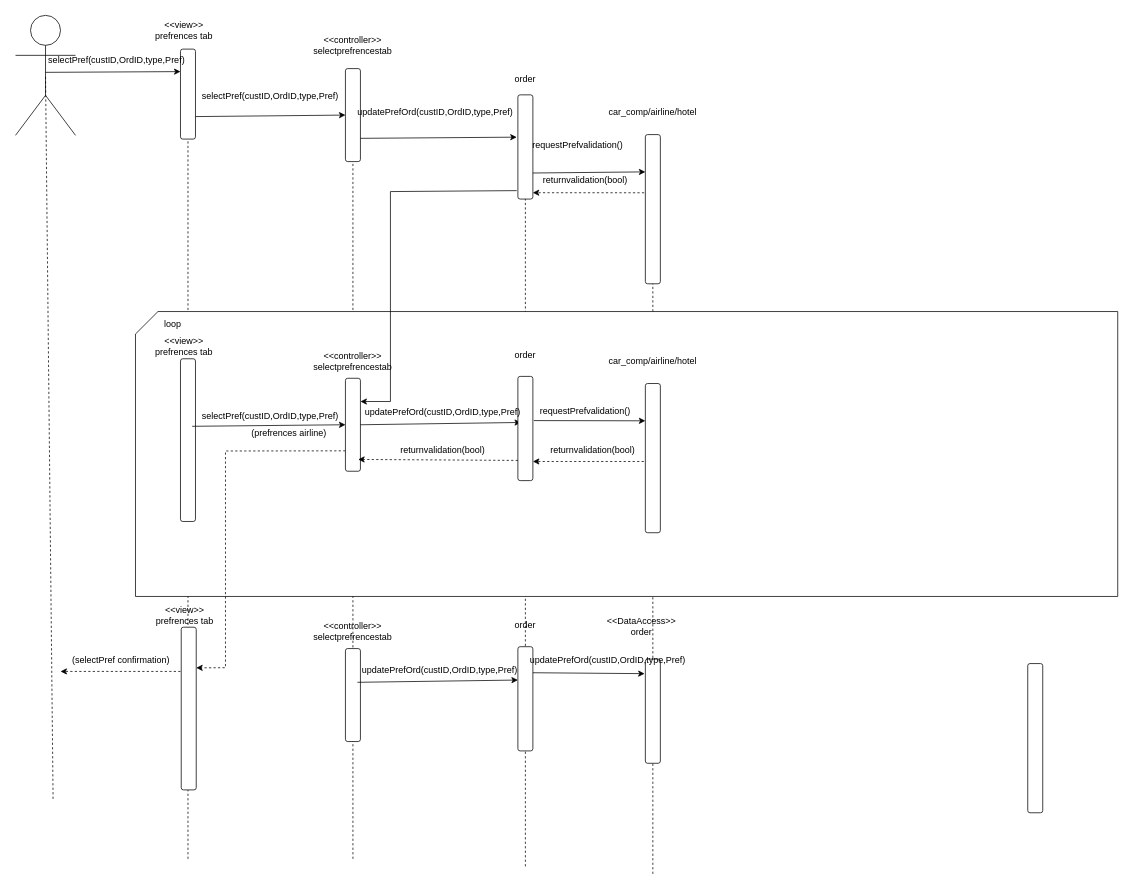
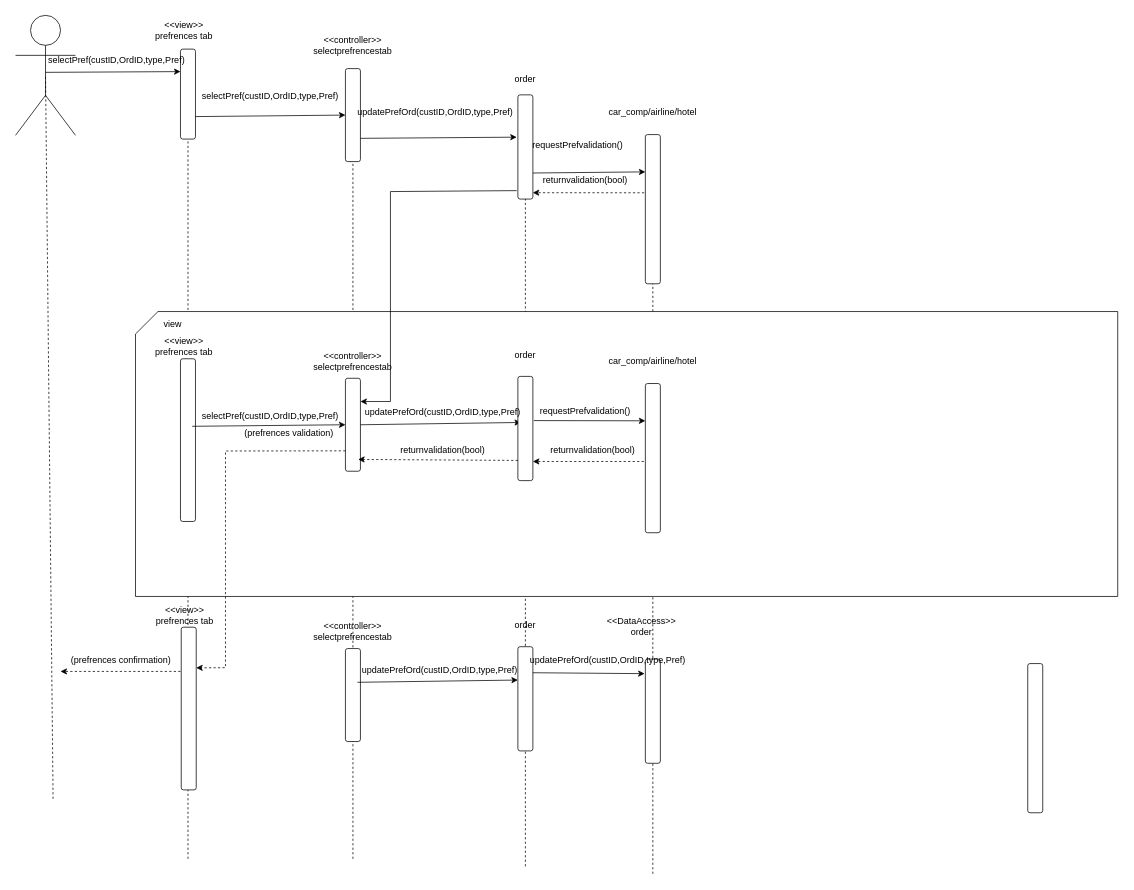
- <mxCell id="38" value="loop" style="text;html=1;align=center;verticalAlign=middle;whiteSpace=wrap;rounded=0;" parent="1" vertex="1"><mxGeometry x="200" y="417" width="60" height="30" as="geometry" /></mxCell>
+ <mxCell id="38" value="view" style="text;html=1;align=center;verticalAlign=middle;whiteSpace=wrap;rounded=0;" parent="1" vertex="1"><mxGeometry x="200" y="417" width="60" height="30" as="geometry" /></mxCell>
- <mxCell id="48" value="(prefrences airline)" style="text;html=1;align=center;verticalAlign=middle;whiteSpace=wrap;rounded=0;" parent="1" vertex="1"><mxGeometry x="310" y="571.5" width="150" height="13.5" as="geometry" /></mxCell>
+ <mxCell id="48" value="(prefrences validation)" style="text;html=1;align=center;verticalAlign=middle;whiteSpace=wrap;rounded=0;" parent="1" vertex="1"><mxGeometry x="310" y="571.5" width="150" height="13.5" as="geometry" /></mxCell>
- <mxCell id="52" value="(selectPref confirmation)" style="text;html=1;align=center;verticalAlign=middle;whiteSpace=wrap;rounded=0;" parent="1" vertex="1"><mxGeometry x="61" y="865" width="200" height="30" as="geometry" /></mxCell>
+ <mxCell id="52" value="(prefrences confirmation)" style="text;html=1;align=center;verticalAlign=middle;whiteSpace=wrap;rounded=0;" parent="1" vertex="1"><mxGeometry x="61" y="865" width="200" height="30" as="geometry" /></mxCell>
